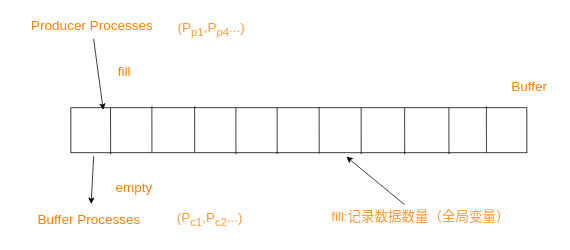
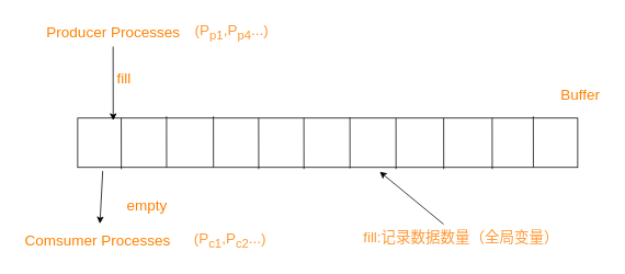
- <mxCell id="16" value="Producer Processes" style="text;html=1;align=center;verticalAlign=middle;resizable=0;points=[];autosize=1;strokeColor=none;fillColor=none;fontSize=18;fontColor=#FF8000;" parent="1" vertex="1"><mxGeometry x="32" y="17" width="180" height="34" as="geometry" /></mxCell>
+ <mxCell id="16" value="Producer Processes" style="text;html=1;align=center;verticalAlign=middle;resizable=0;points=[];autosize=1;strokeColor=none;fillColor=none;fontSize=18;fontColor=#FF8000;" parent="1" vertex="1"><mxGeometry x="47" y="22" width="180" height="34" as="geometry" /></mxCell>
- <mxCell id="18" value="fill" style="text;html=1;align=center;verticalAlign=middle;resizable=0;points=[];autosize=1;strokeColor=none;fillColor=none;fontSize=18;fontColor=#FF8000;" parent="1" vertex="1"><mxGeometry x="147" y="78" width="35" height="34" as="geometry" /></mxCell>
+ <mxCell id="18" value="fill" style="text;html=1;align=center;verticalAlign=middle;resizable=0;points=[];autosize=1;strokeColor=none;fillColor=none;fontSize=18;fontColor=#FF8000;" parent="1" vertex="1"><mxGeometry x="132" y="78" width="35" height="34" as="geometry" /></mxCell>
- <mxCell id="17" value="Buffer Processes" style="text;html=1;align=center;verticalAlign=middle;resizable=0;points=[];autosize=1;strokeColor=none;fillColor=none;fontSize=18;fontColor=#FF8000;" parent="1" vertex="1"><mxGeometry x="20" y="275" width="195" height="34" as="geometry" /></mxCell>
+ <mxCell id="17" value="Comsumer Processes" style="text;html=1;align=center;verticalAlign=middle;resizable=0;points=[];autosize=1;strokeColor=none;fillColor=none;fontSize=18;fontColor=#FF8000;" parent="1" vertex="1"><mxGeometry x="20" y="275" width="195" height="34" as="geometry" /></mxCell>
